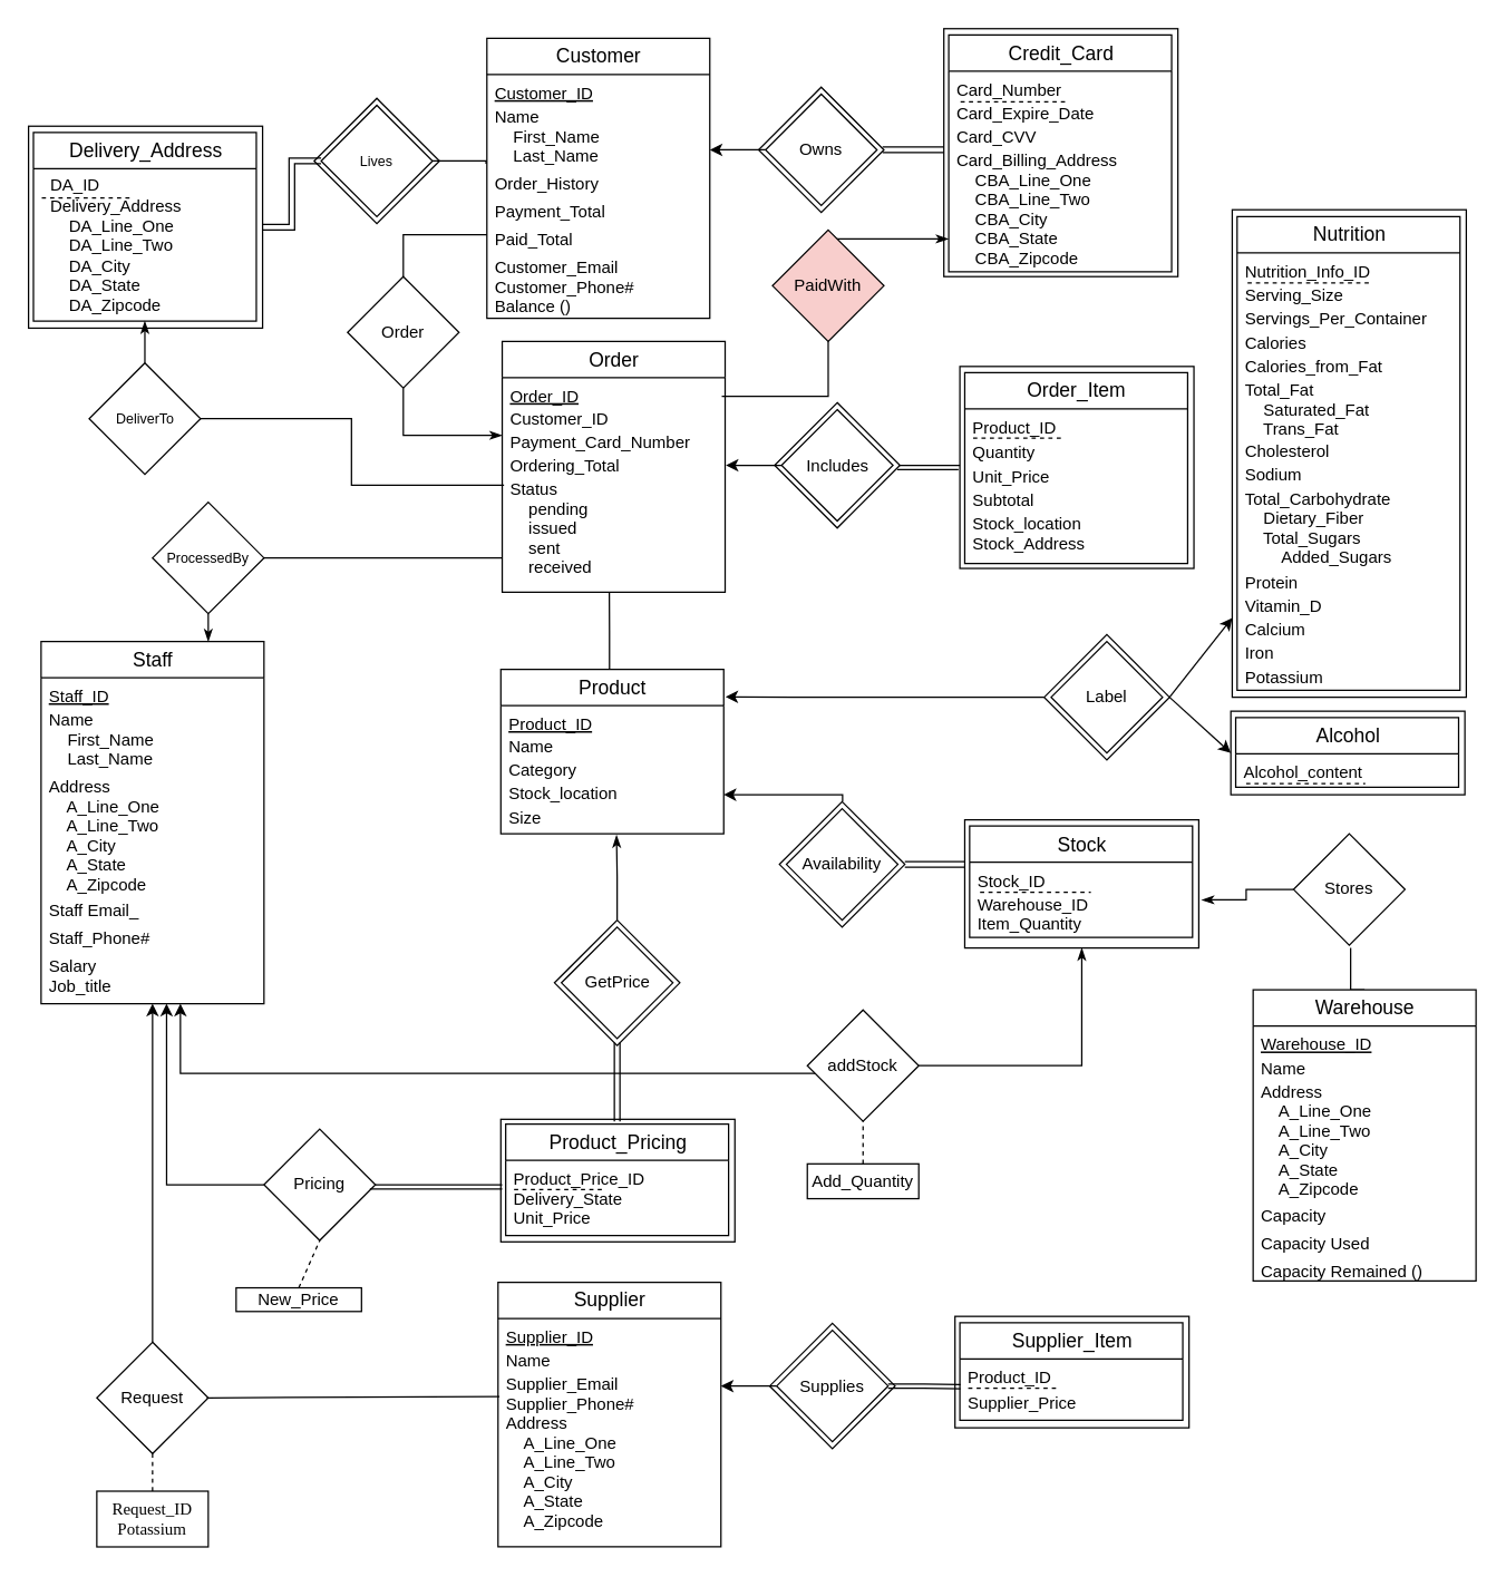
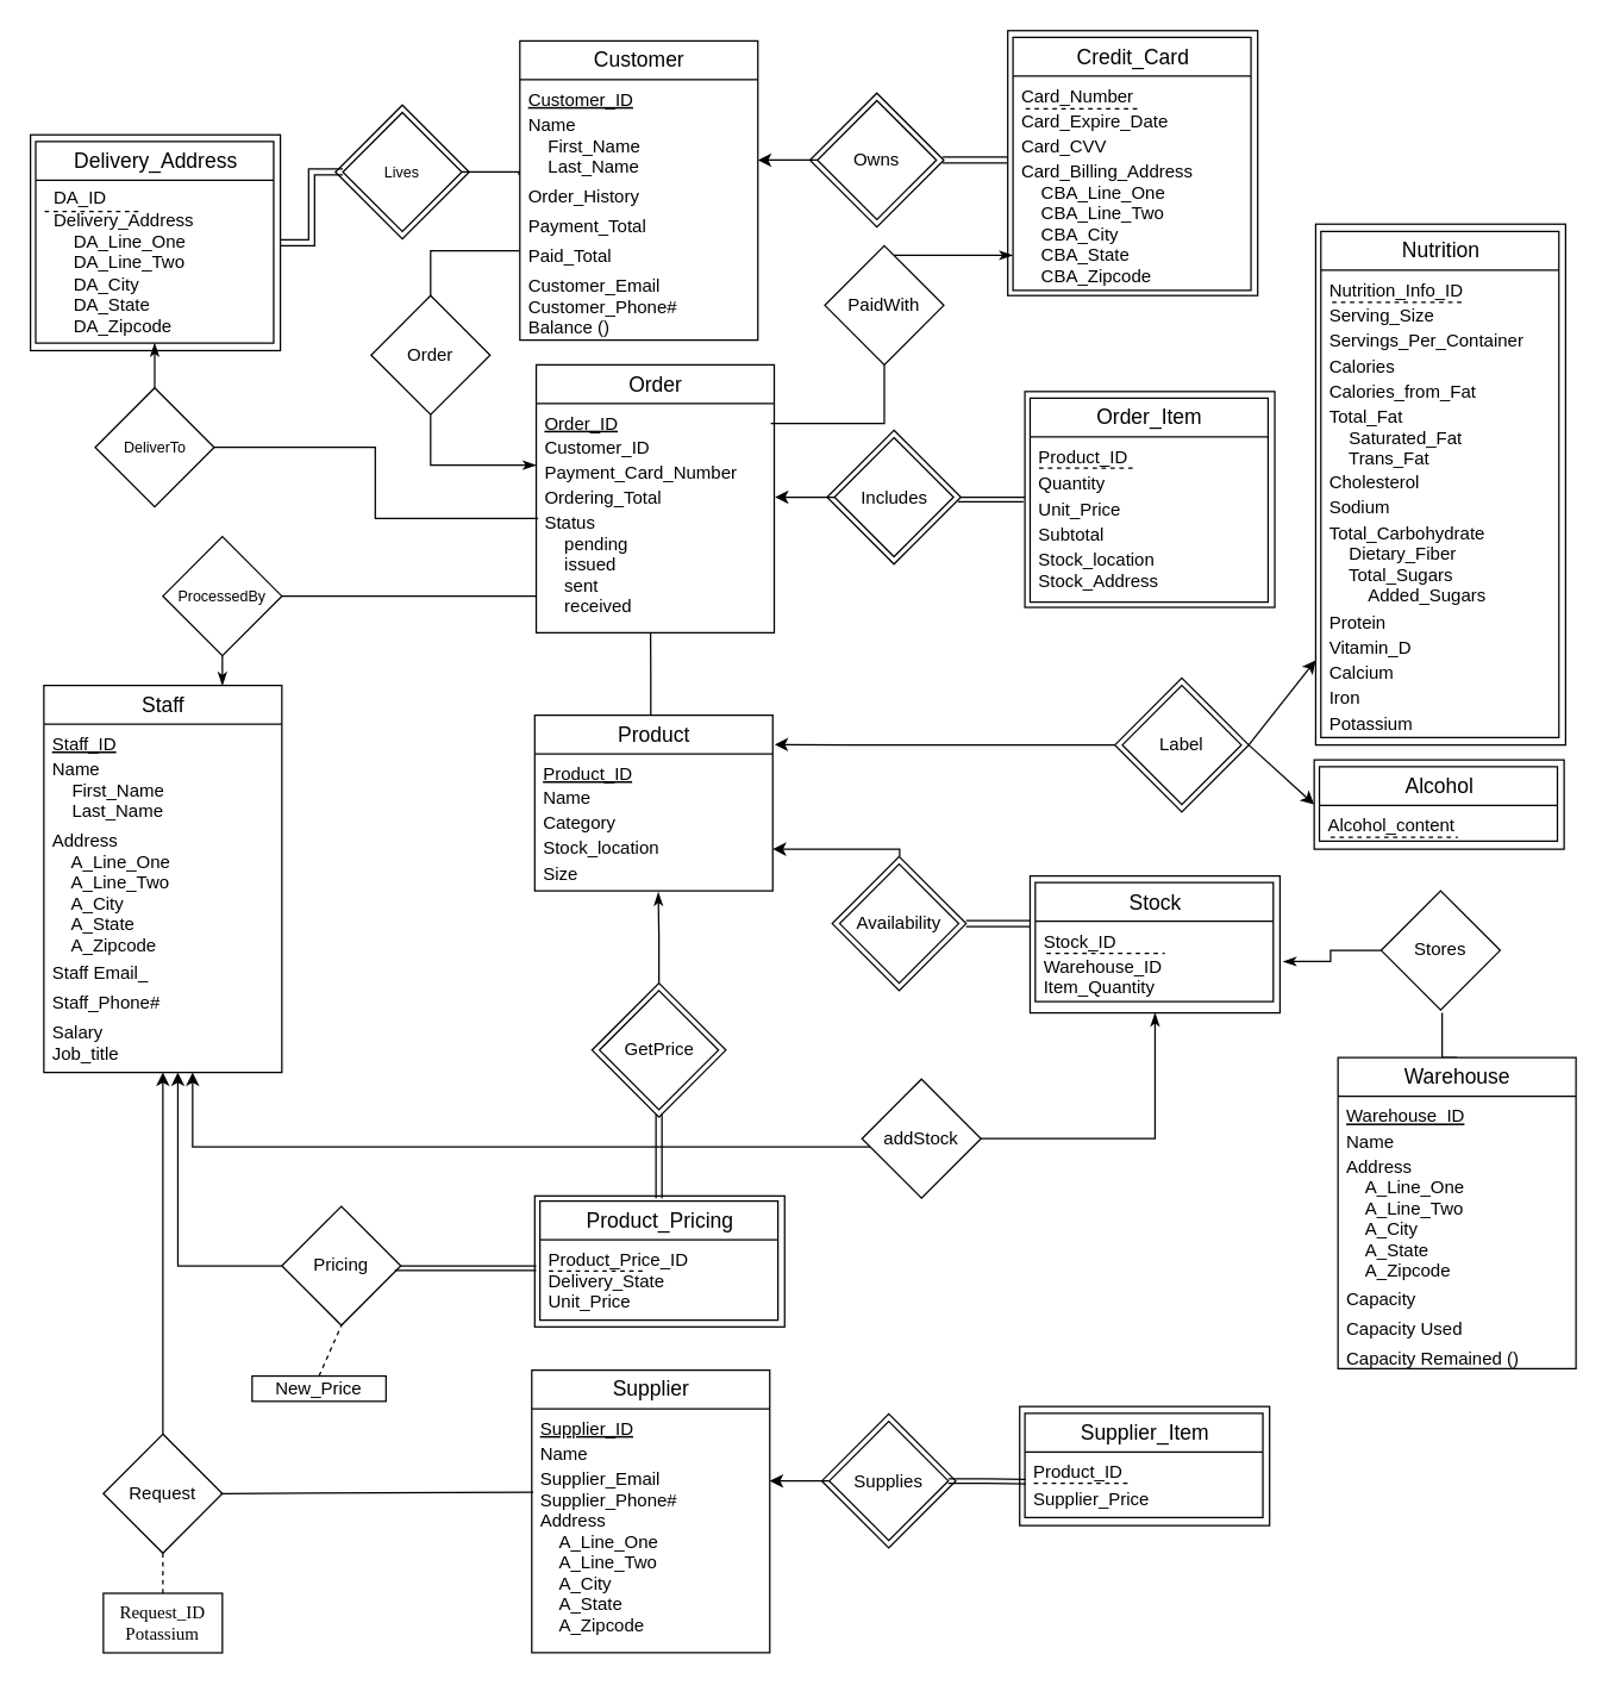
- <mxCell id="140" value="PaidWith" style="rhombus;whiteSpace=wrap;html=1;fillColor=#f8cecc;" parent="1" vertex="1"><mxGeometry x="554" y="164.5" width="80" height="80" as="geometry" /></mxCell>
+ <mxCell id="140" value="PaidWith" style="rhombus;whiteSpace=wrap;html=1;" parent="1" vertex="1"><mxGeometry x="554" y="164.5" width="80" height="80" as="geometry" /></mxCell>
- <mxCell id="135" value="" style="endArrow=none;dashed=1;html=1;exitX=0.5;exitY=0;exitDx=0;exitDy=0;entryX=0.5;entryY=1;entryDx=0;entryDy=0;" parent="1" source="134" target="122" edge="1"><mxGeometry width="50" height="50" relative="1" as="geometry"><mxPoint x="599" y="700" as="sourcePoint" /><mxPoint x="649" y="650" as="targetPoint" /></mxGeometry></mxCell>
- <mxCell id="134" value="Add_Quantity" style="rounded=0;whiteSpace=wrap;html=1;" parent="1" vertex="1"><mxGeometry x="579" y="835" width="80" height="25" as="geometry" /></mxCell>
